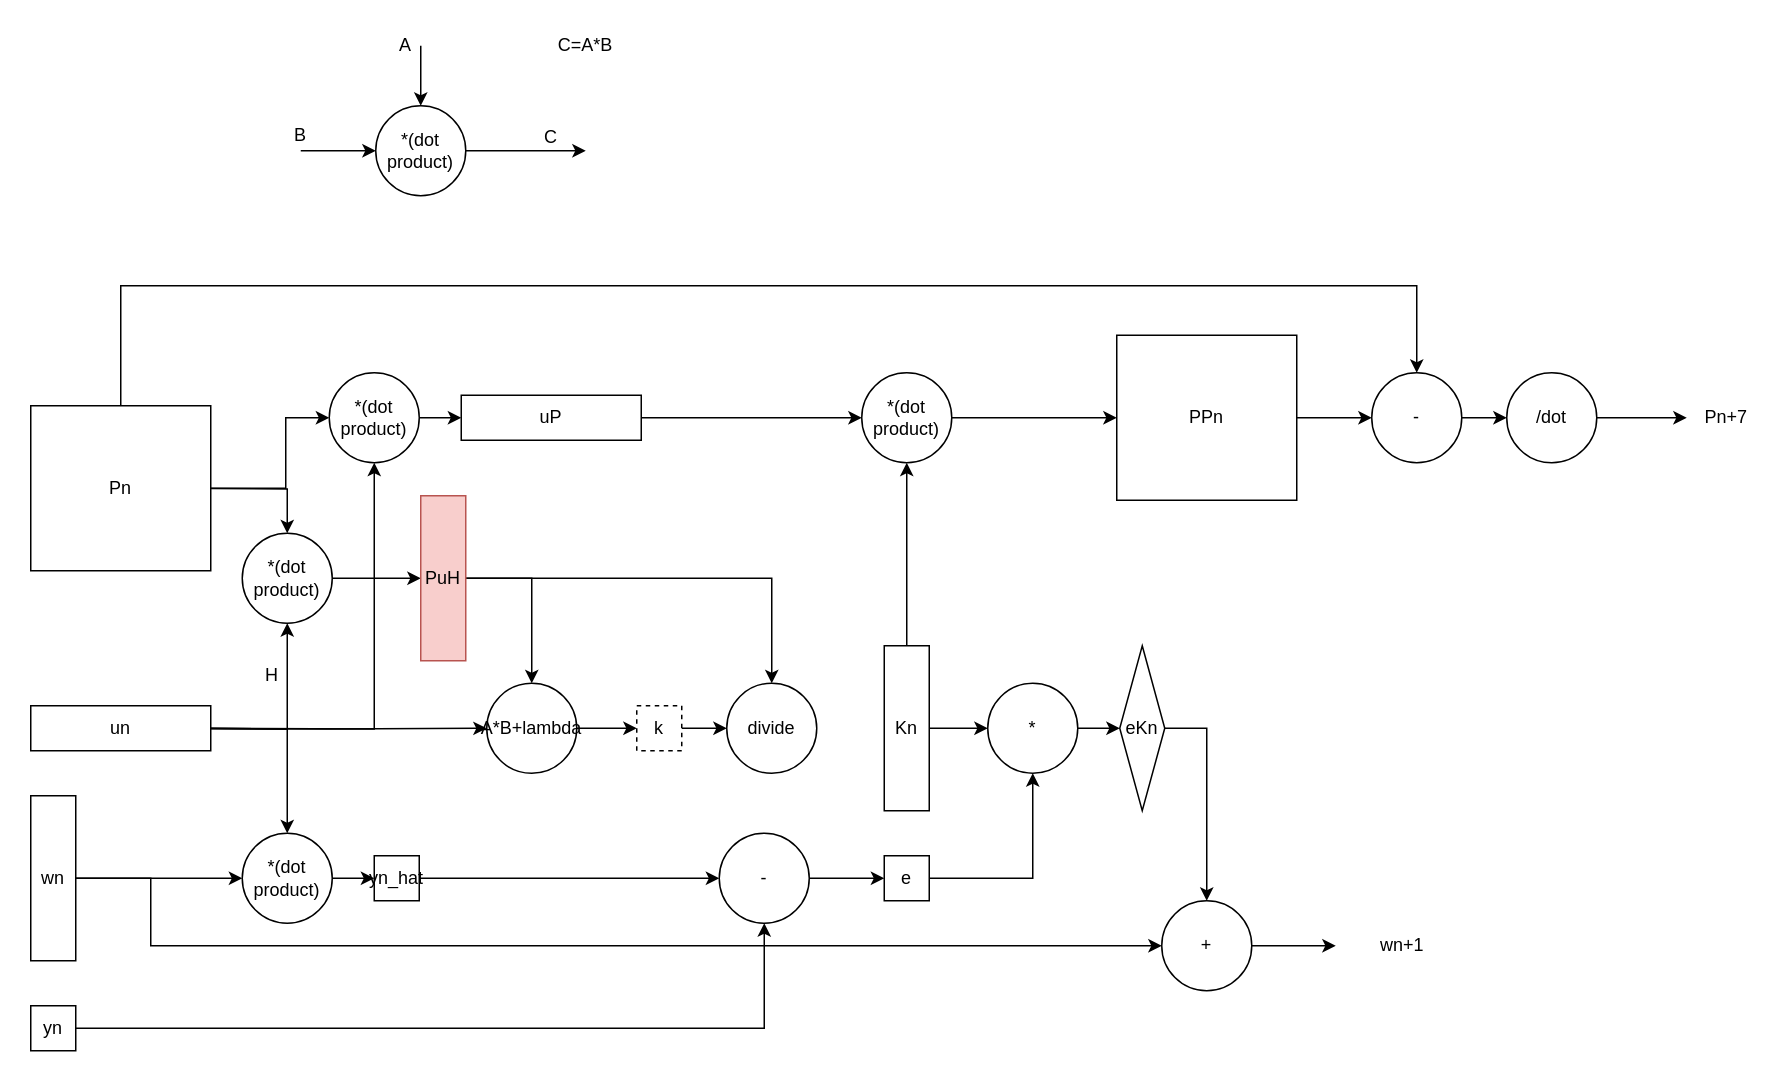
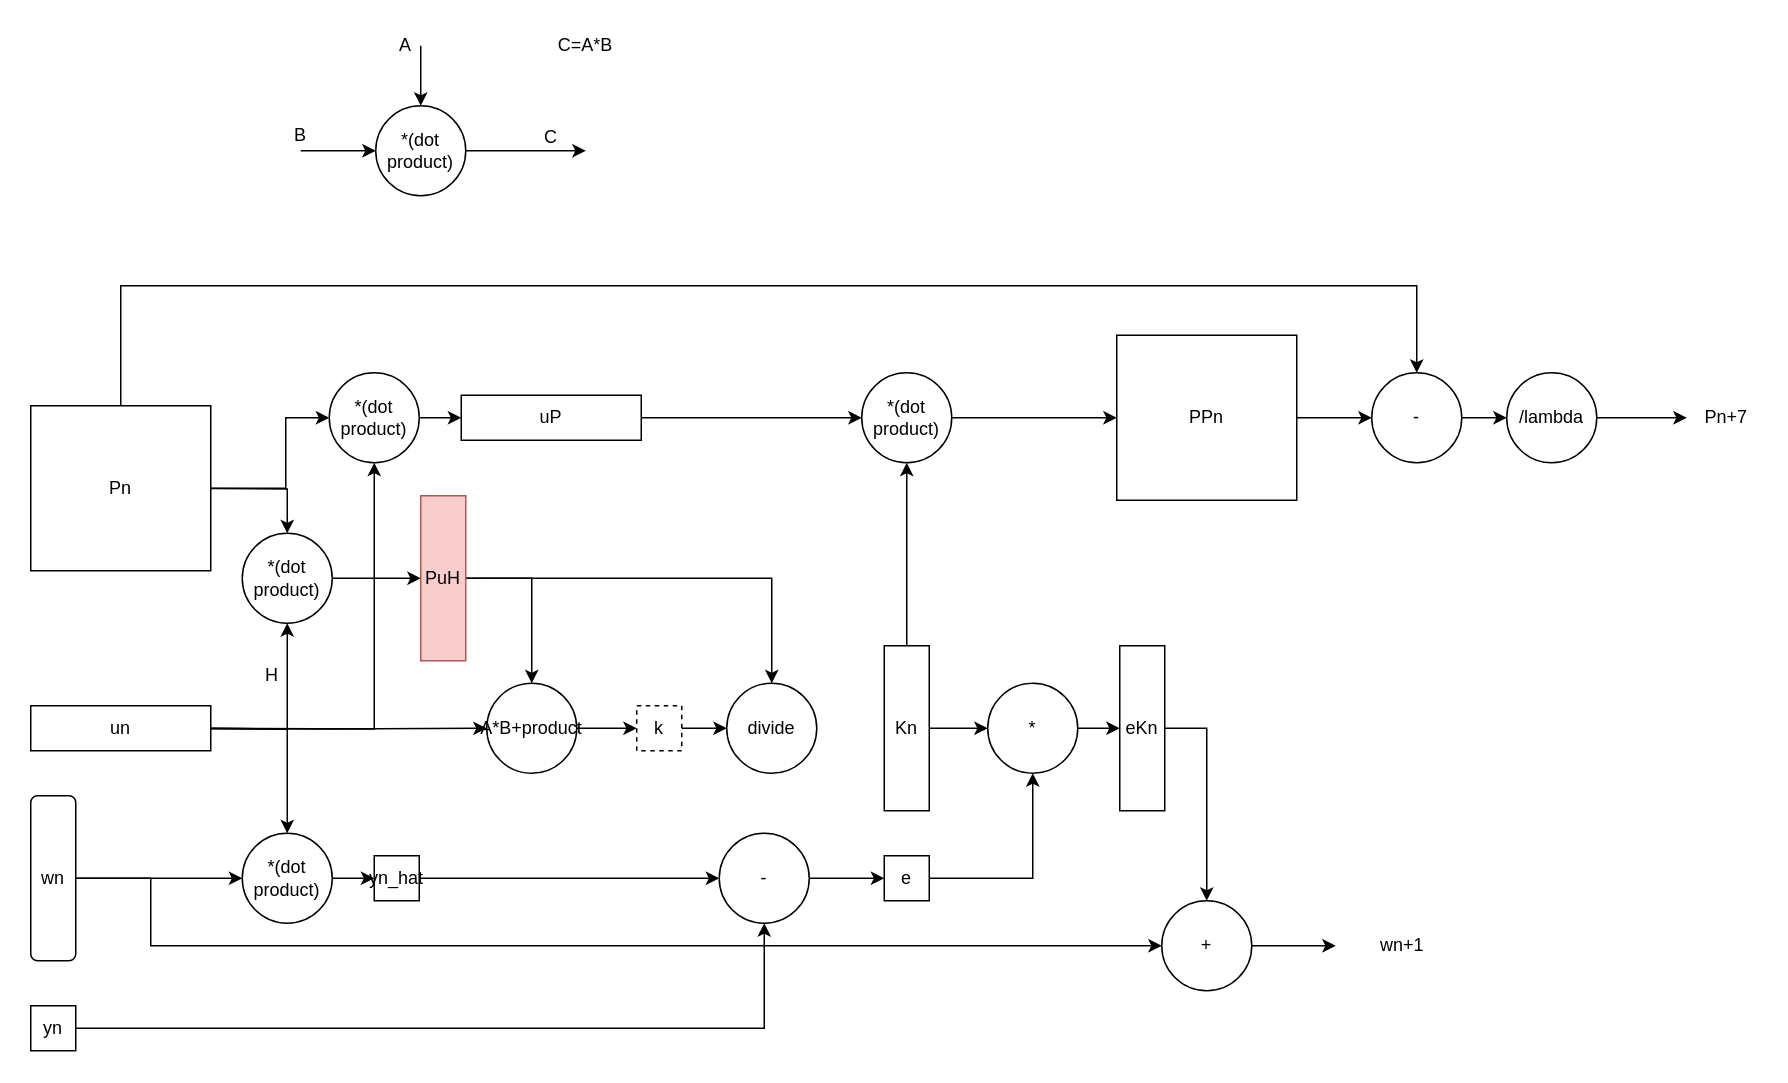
- <mxCell id="61" value="/dot" style="ellipse;whiteSpace=wrap;html=1;aspect=fixed;" parent="1" vertex="1"><mxGeometry x="1004" y="248" width="60" height="60" as="geometry" /></mxCell>
+ <mxCell id="61" value="/lambda" style="ellipse;whiteSpace=wrap;html=1;aspect=fixed;" parent="1" vertex="1"><mxGeometry x="1004" y="248" width="60" height="60" as="geometry" /></mxCell>
- <mxCell id="21" value="A*B+lambda" style="ellipse;whiteSpace=wrap;html=1;aspect=fixed;" parent="1" vertex="1"><mxGeometry x="324" y="455" width="60" height="60" as="geometry" /></mxCell>
+ <mxCell id="21" value="A*B+product" style="ellipse;whiteSpace=wrap;html=1;aspect=fixed;" parent="1" vertex="1"><mxGeometry x="324" y="455" width="60" height="60" as="geometry" /></mxCell>
- <mxCell id="53" value="eKn" style="rhombus;whiteSpace=wrap;html=1;" parent="1" vertex="1"><mxGeometry x="746" y="430" width="30" height="110" as="geometry" /></mxCell>
+ <mxCell id="53" value="eKn" style="rounded=0;whiteSpace=wrap;html=1;" parent="1" vertex="1"><mxGeometry x="746" y="430" width="30" height="110" as="geometry" /></mxCell>
- <mxCell id="13" value="wn" style="rounded=0;whiteSpace=wrap;html=1;" parent="1" vertex="1"><mxGeometry y="530" width="30" height="110" as="geometry" x="20" /></mxCell>
+ <mxCell id="13" value="wn" style="whiteSpace=wrap;html=1;rounded=1;" parent="1" vertex="1"><mxGeometry y="530" width="30" height="110" as="geometry" x="20" /></mxCell>
